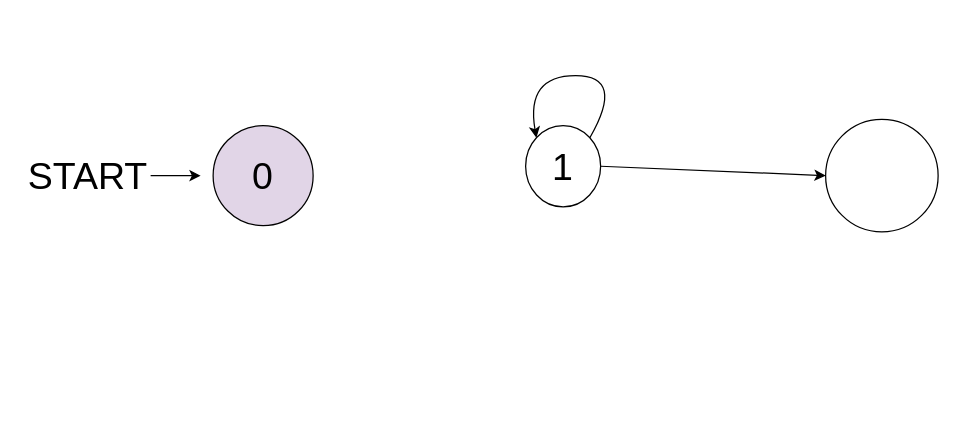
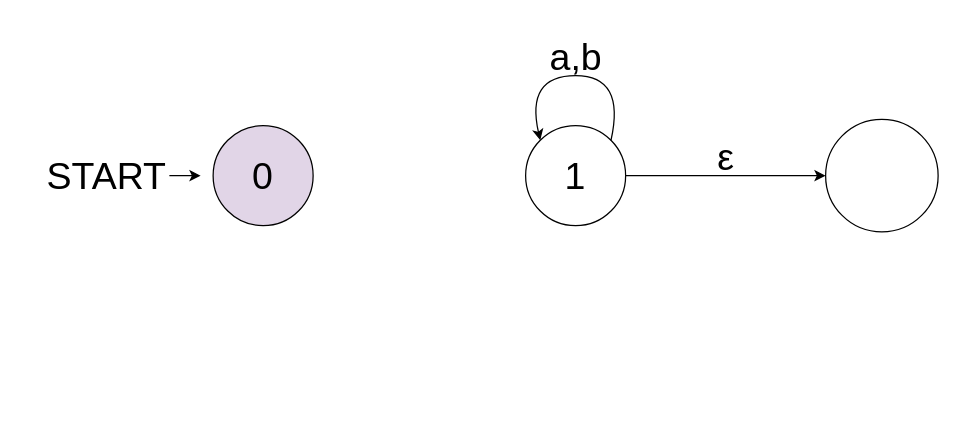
+ <mxCell id="8" value="a,b" style="text;html=1;align=center;verticalAlign=middle;resizable=0;points=[];autosize=1;strokeColor=none;fillColor=none;fontSize=30;" vertex="1" parent="1"><mxGeometry x="430" y="20" width="60" height="50" as="geometry" /></mxCell>
+ <mxCell id="11" value="ε" style="text;html=1;align=center;verticalAlign=middle;resizable=0;points=[];autosize=1;strokeColor=none;fillColor=none;fontSize=30;" vertex="1" parent="1"><mxGeometry x="560" y="100" width="40" height="50" as="geometry" /></mxCell>
- <mxCell id="6" value="1" style="ellipse;whiteSpace=wrap;html=1;fontSize=30;" vertex="1" parent="1"><mxGeometry x="420" y="100" width="60" height="65" as="geometry" /></mxCell>
+ <mxCell id="6" value="1" style="ellipse;whiteSpace=wrap;html=1;fontSize=30;" vertex="1" parent="1"><mxGeometry x="420" y="100" width="80" height="80" as="geometry" /></mxCell>
- <mxCell id="4" value="START" style="text;html=1;strokeColor=none;fillColor=none;align=center;verticalAlign=middle;whiteSpace=wrap;rounded=0;fontSize=30;" vertex="1" parent="1"><mxGeometry y="125" width="100" height="30" as="geometry" x="20" /></mxCell>
+ <mxCell id="4" value="START" style="text;html=1;strokeColor=none;fillColor=none;align=center;verticalAlign=middle;whiteSpace=wrap;rounded=0;fontSize=30;" vertex="1" parent="1"><mxGeometry x="35" y="125" width="100" height="30" as="geometry" /></mxCell>
